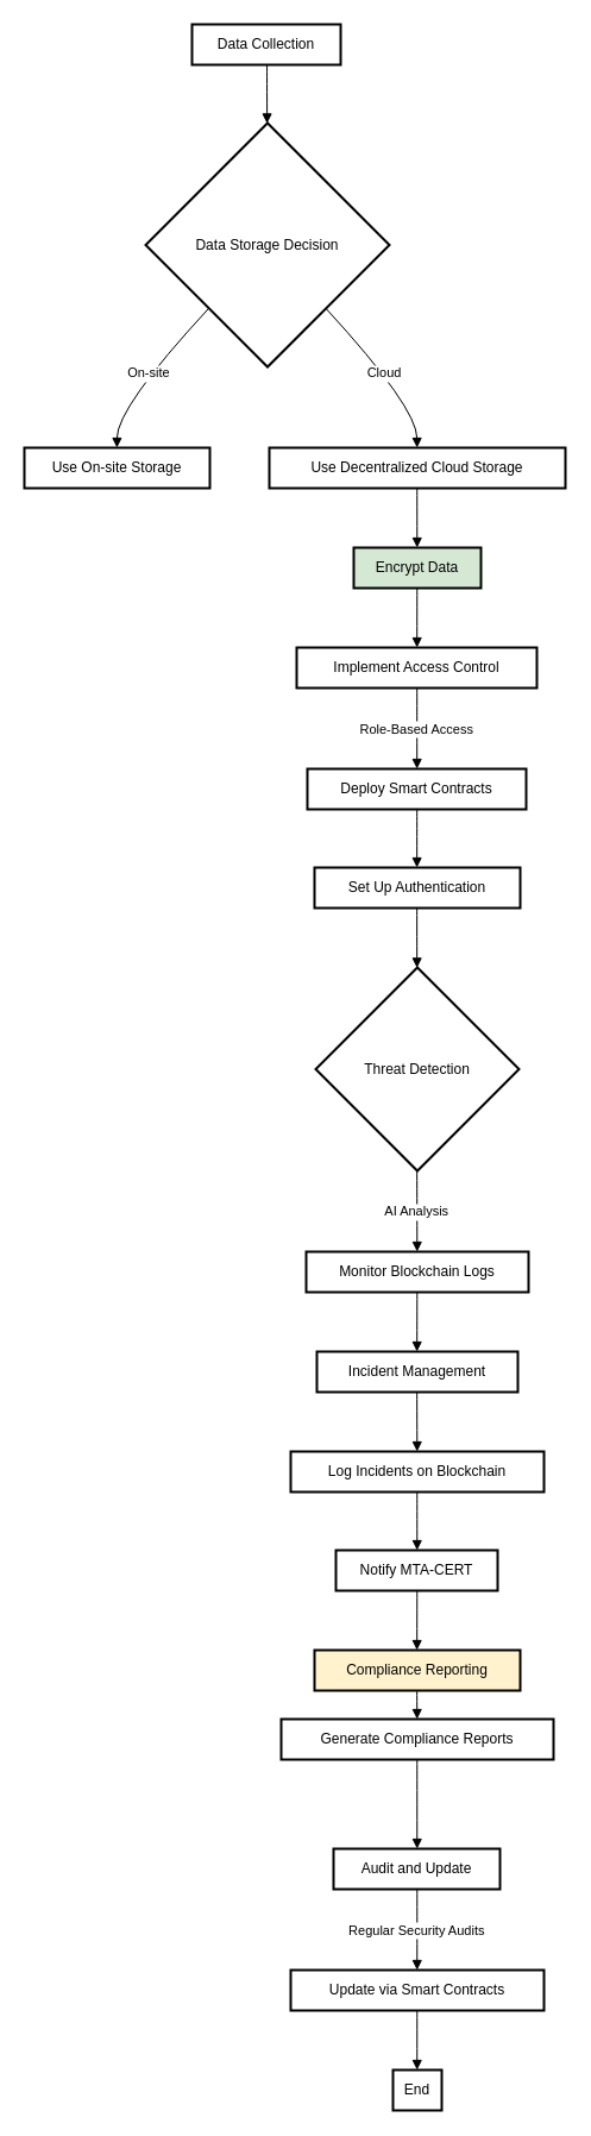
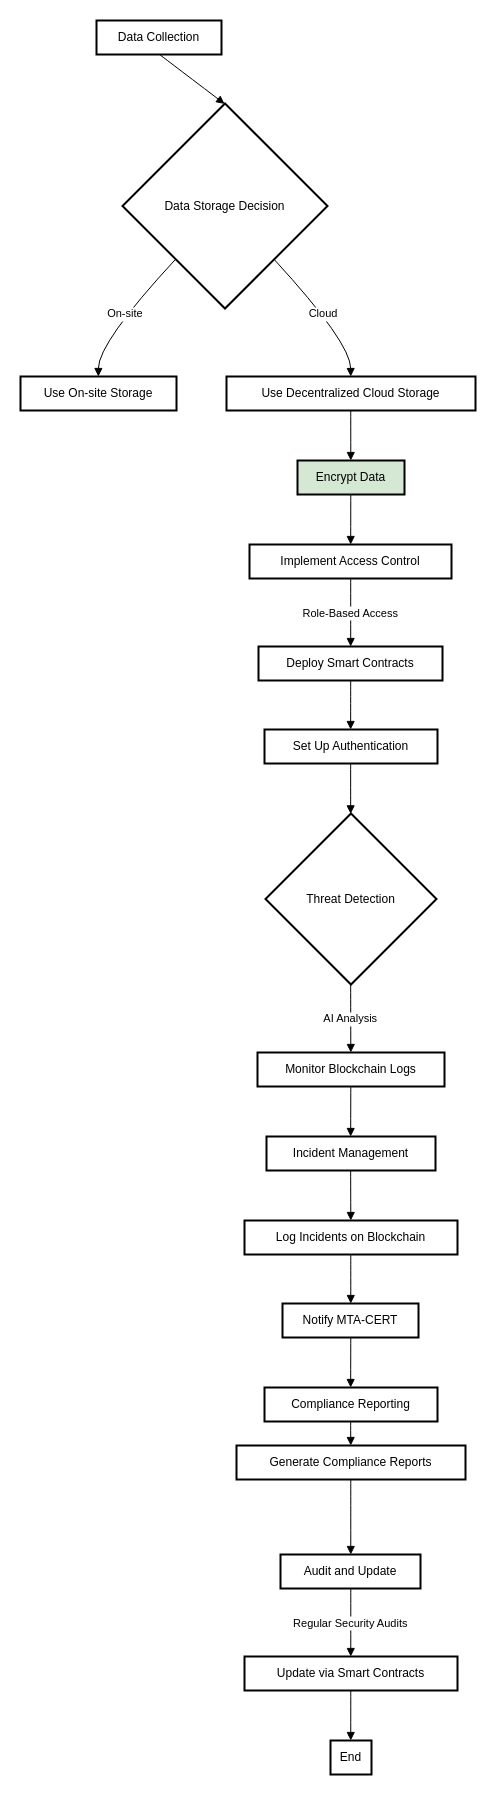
- <mxCell id="2" value="Data Collection" style="whiteSpace=wrap;strokeWidth=2;" vertex="1" parent="1"><mxGeometry x="161" y="20" width="125" height="34" as="geometry" /></mxCell>
+ <mxCell id="2" value="Data Collection" style="whiteSpace=wrap;strokeWidth=2;" vertex="1" parent="1"><mxGeometry x="96" y="20" width="125" height="34" as="geometry" /></mxCell>
- <mxCell id="15" value="Compliance Reporting" style="whiteSpace=wrap;strokeWidth=2;fillColor=#fff2cc;" vertex="1" parent="1"><mxGeometry x="264" y="1387" width="173" height="34" as="geometry" /></mxCell>
+ <mxCell id="15" value="Compliance Reporting" style="whiteSpace=wrap;strokeWidth=2;" vertex="1" parent="1"><mxGeometry x="264" y="1387" width="173" height="34" as="geometry" /></mxCell>
